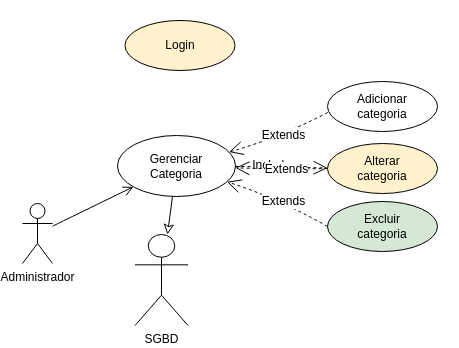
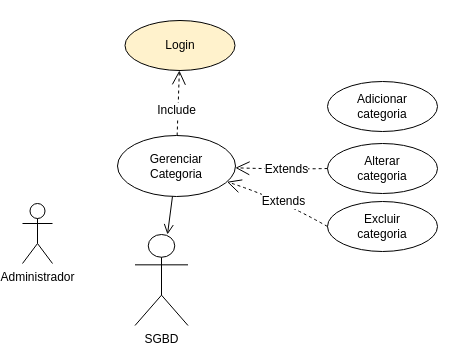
- <mxCell id="8" value="Extends" style="endArrow=open;endSize=12;dashed=1;html=1;rounded=0;fontSize=12;curved=1;exitX=0.003;exitY=0.62;exitDx=0;exitDy=0;exitPerimeter=0;" parent="1" source="7" target="5" edge="1"><mxGeometry x="-0.068" width="160" relative="1" as="geometry"><mxPoint x="617" y="681" as="sourcePoint" /><mxPoint x="518" y="800" as="targetPoint" /><mxPoint as="offset" /><Array as="points"><mxPoint x="275" y="138" /></Array></mxGeometry></mxCell>
- <mxCell id="6" value="Include" style="endArrow=open;endSize=12;dashed=1;html=1;rounded=0;fontSize=12;" parent="1" source="5" target="9" edge="1"><mxGeometry x="-0.22" y="2" width="160" relative="1" as="geometry"><mxPoint x="649" y="248" as="sourcePoint" /><mxPoint x="689" y="314" as="targetPoint" /><mxPoint as="offset" /></mxGeometry></mxCell>
+ <mxCell id="6" value="Include" style="endArrow=open;endSize=12;dashed=1;html=1;rounded=0;fontSize=12;" parent="1" source="5" target="4" edge="1"><mxGeometry x="-0.22" y="2" width="160" relative="1" as="geometry"><mxPoint x="649" y="248" as="sourcePoint" /><mxPoint x="689" y="314" as="targetPoint" /><mxPoint as="offset" /></mxGeometry></mxCell>
- <mxCell id="9" value="Alterar&lt;div&gt;categoria&lt;/div&gt;" style="ellipse;whiteSpace=wrap;html=1;rotation=0;fillColor=#fff2cc;" parent="1" vertex="1"><mxGeometry x="325" y="143" width="110" height="50" as="geometry" /></mxCell>
+ <mxCell id="9" value="Alterar&lt;div&gt;categoria&lt;/div&gt;" style="ellipse;whiteSpace=wrap;html=1;rotation=0;" parent="1" vertex="1"><mxGeometry x="325" y="143" width="110" height="50" as="geometry" /></mxCell>
- <mxCell id="13" value="" style="endArrow=open;html=1;rounded=0;fontSize=12;startSize=8;endSize=8;endFill=0;curved=1;" parent="1" source="2" target="5" edge="1"><mxGeometry relative="1" as="geometry"><mxPoint x="4" y="510" as="sourcePoint" /><mxPoint x="468" y="446" as="targetPoint" /><Array as="points" /></mxGeometry></mxCell>
- <mxCell id="14" value="" style="endArrow=classic;html=1;rounded=0;fontSize=12;startSize=8;endSize=8;endFill=0;" parent="1" source="5" target="3" edge="1"><mxGeometry relative="1" as="geometry"><mxPoint x="582" y="387" as="sourcePoint" /><mxPoint x="1180" y="201" as="targetPoint" /></mxGeometry></mxCell>
+ <mxCell id="14" value="" style="endArrow=open;html=1;rounded=0;fontSize=12;startSize=8;endSize=8;endFill=0;" parent="1" source="5" target="3" edge="1"><mxGeometry relative="1" as="geometry"><mxPoint x="582" y="387" as="sourcePoint" /><mxPoint x="1180" y="201" as="targetPoint" /></mxGeometry></mxCell>
- <mxCell id="11" value="Excluir&lt;div&gt;categoria&lt;/div&gt;" style="ellipse;whiteSpace=wrap;html=1;rotation=0;fillColor=#d5e8d4;" parent="1" vertex="1"><mxGeometry x="325" y="201" width="110" height="50" as="geometry" /></mxCell>
+ <mxCell id="11" value="Excluir&lt;div&gt;categoria&lt;/div&gt;" style="ellipse;whiteSpace=wrap;html=1;rotation=0;" parent="1" vertex="1"><mxGeometry x="325" y="201" width="110" height="50" as="geometry" /></mxCell>
